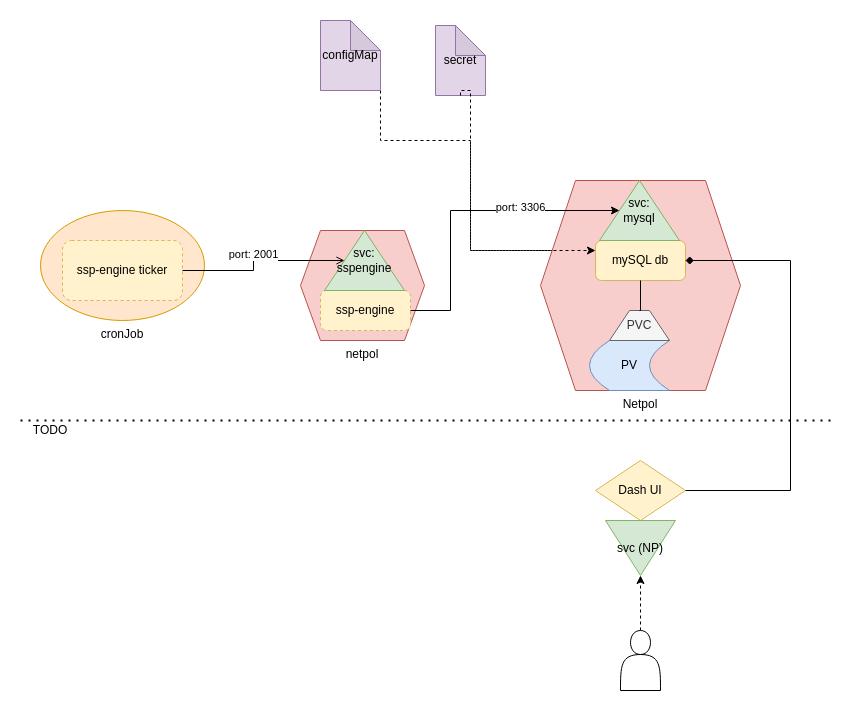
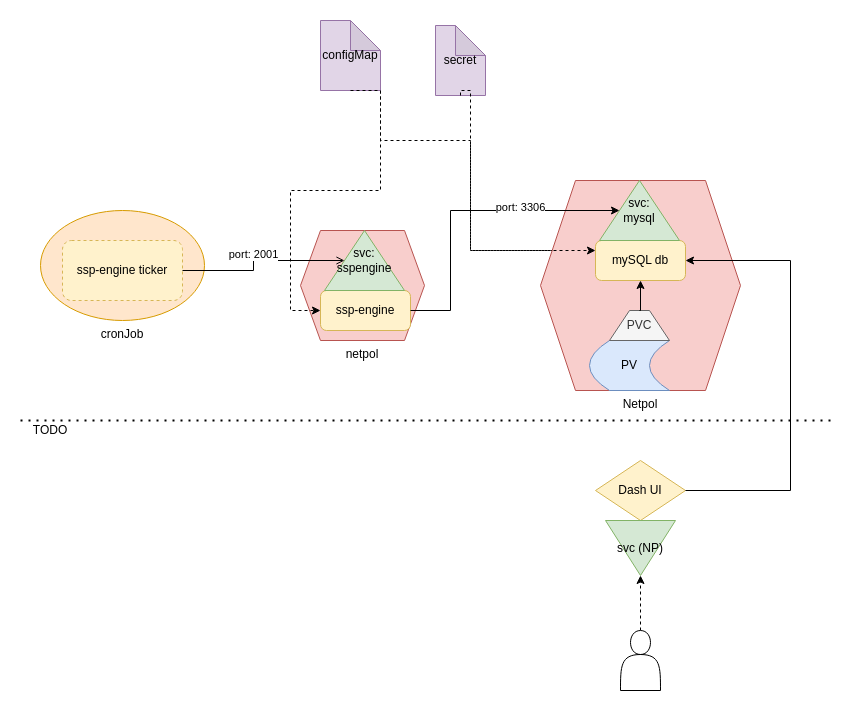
+ <mxCell id="26" style="edgeStyle=orthogonalEdgeStyle;rounded=0;orthogonalLoop=1;jettySize=auto;html=1;exitX=0.5;exitY=1;exitDx=0;exitDy=0;exitPerimeter=0;entryX=0;entryY=0.5;entryDx=0;entryDy=0;dashed=1;" edge="1" parent="1" source="6" target="22"><mxGeometry relative="1" as="geometry"><Array as="points"><mxPoint x="380" y="190" /><mxPoint x="290" y="190" /><mxPoint x="290" y="310" /></Array></mxGeometry></mxCell>
- <mxCell id="34" style="edgeStyle=orthogonalEdgeStyle;rounded=0;orthogonalLoop=1;jettySize=auto;html=1;exitX=1;exitY=0.5;exitDx=0;exitDy=0;entryX=1;entryY=0.5;entryDx=0;entryDy=0;endArrow=diamond;" edge="1" parent="1" source="32" target="15"><mxGeometry relative="1" as="geometry"><Array as="points"><mxPoint x="790" y="490" /><mxPoint x="790" y="260" /></Array></mxGeometry></mxCell>
+ <mxCell id="34" style="edgeStyle=orthogonalEdgeStyle;rounded=0;orthogonalLoop=1;jettySize=auto;html=1;exitX=1;exitY=0.5;exitDx=0;exitDy=0;entryX=1;entryY=0.5;entryDx=0;entryDy=0;" edge="1" parent="1" source="32" target="15"><mxGeometry relative="1" as="geometry"><Array as="points"><mxPoint x="790" y="490" /><mxPoint x="790" y="260" /></Array></mxGeometry></mxCell>
- <mxCell id="17" style="edgeStyle=orthogonalEdgeStyle;rounded=0;orthogonalLoop=1;jettySize=auto;html=1;exitX=0.5;exitY=0;exitDx=0;exitDy=0;entryX=0.5;entryY=1;entryDx=0;entryDy=0;endArrow=none;" parent="10" source="13" target="15" edge="1"><mxGeometry x="530" y="200" as="geometry" /></mxCell>
+ <mxCell id="17" style="edgeStyle=orthogonalEdgeStyle;rounded=0;orthogonalLoop=1;jettySize=auto;html=1;exitX=0.5;exitY=0;exitDx=0;exitDy=0;entryX=0.5;entryY=1;entryDx=0;entryDy=0;" parent="10" source="13" target="15" edge="1"><mxGeometry x="530" y="200" as="geometry" /></mxCell>
- <mxCell id="22" value="ssp-engine" style="rounded=1;whiteSpace=wrap;html=1;fillColor=#fff2cc;strokeColor=#d6b656;dashed=1;" parent="21" vertex="1"><mxGeometry y="60" width="90" height="40" as="geometry" /></mxCell>
+ <mxCell id="22" value="ssp-engine" style="rounded=1;whiteSpace=wrap;html=1;fillColor=#fff2cc;strokeColor=#d6b656;" parent="21" vertex="1"><mxGeometry y="60" width="90" height="40" as="geometry" /></mxCell>
